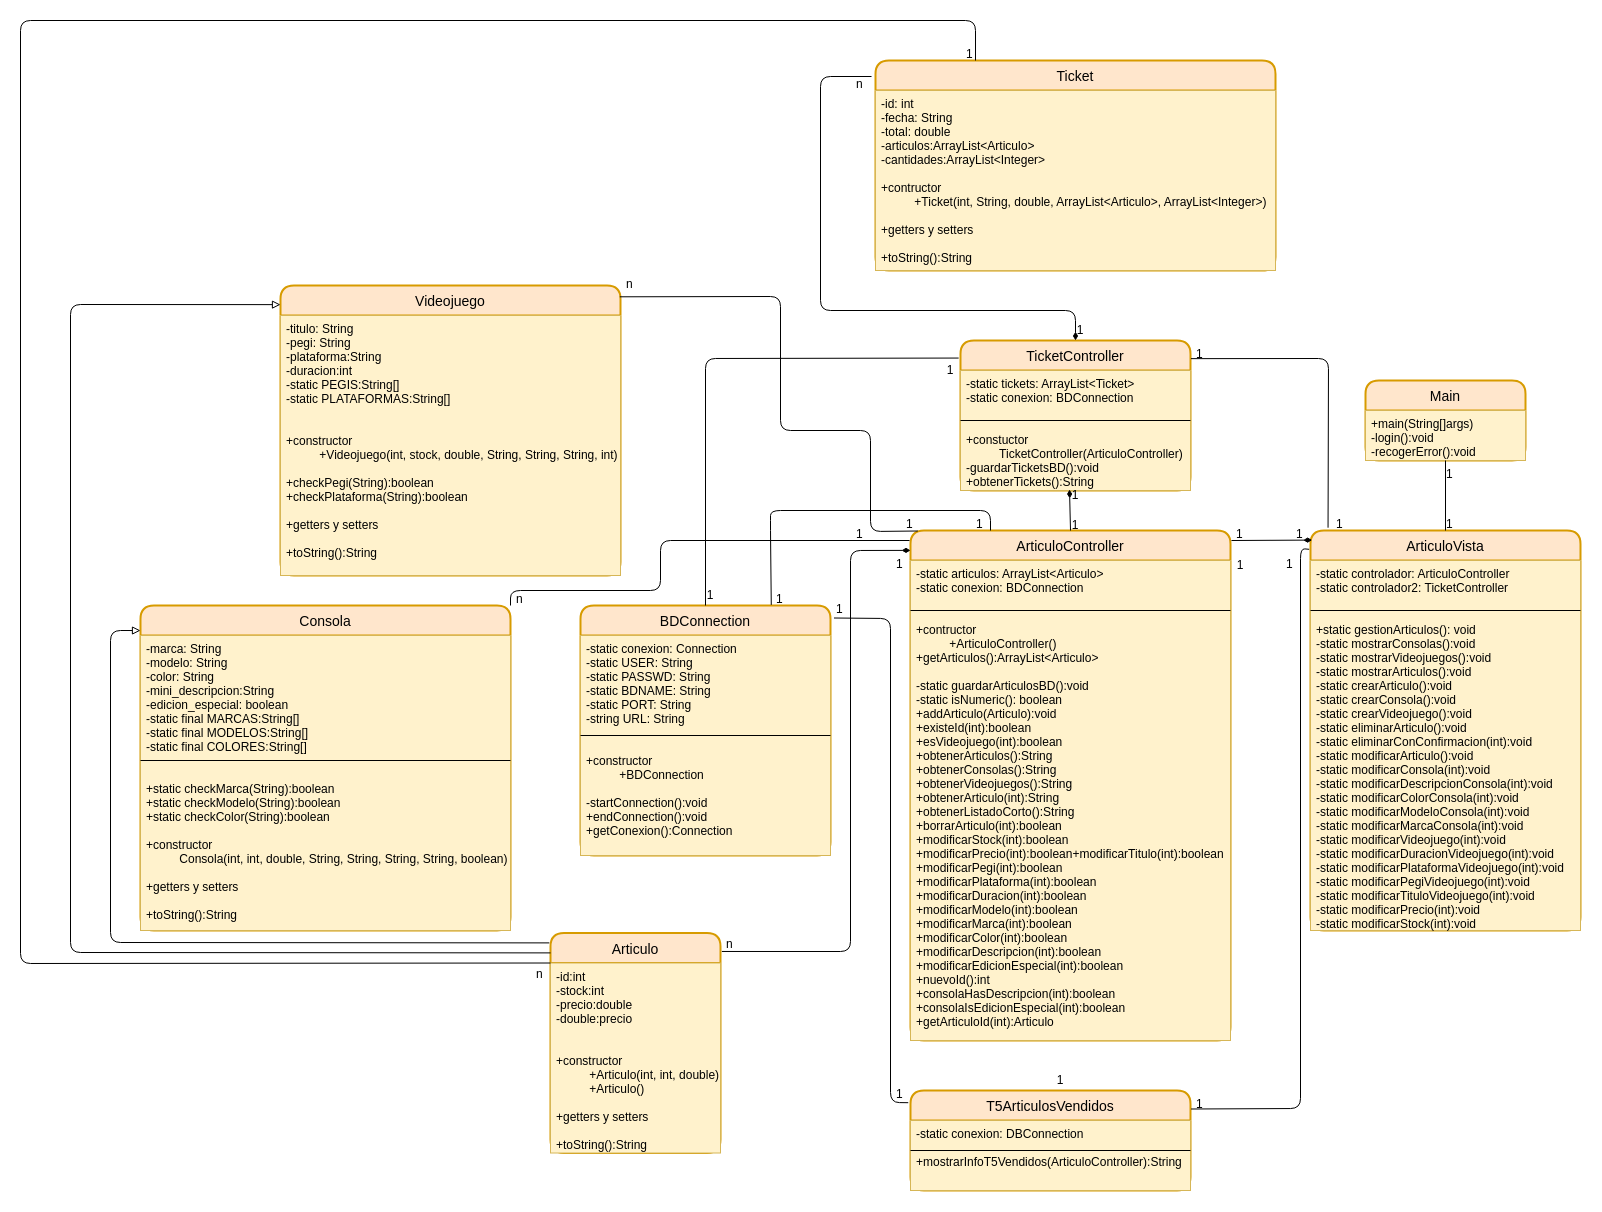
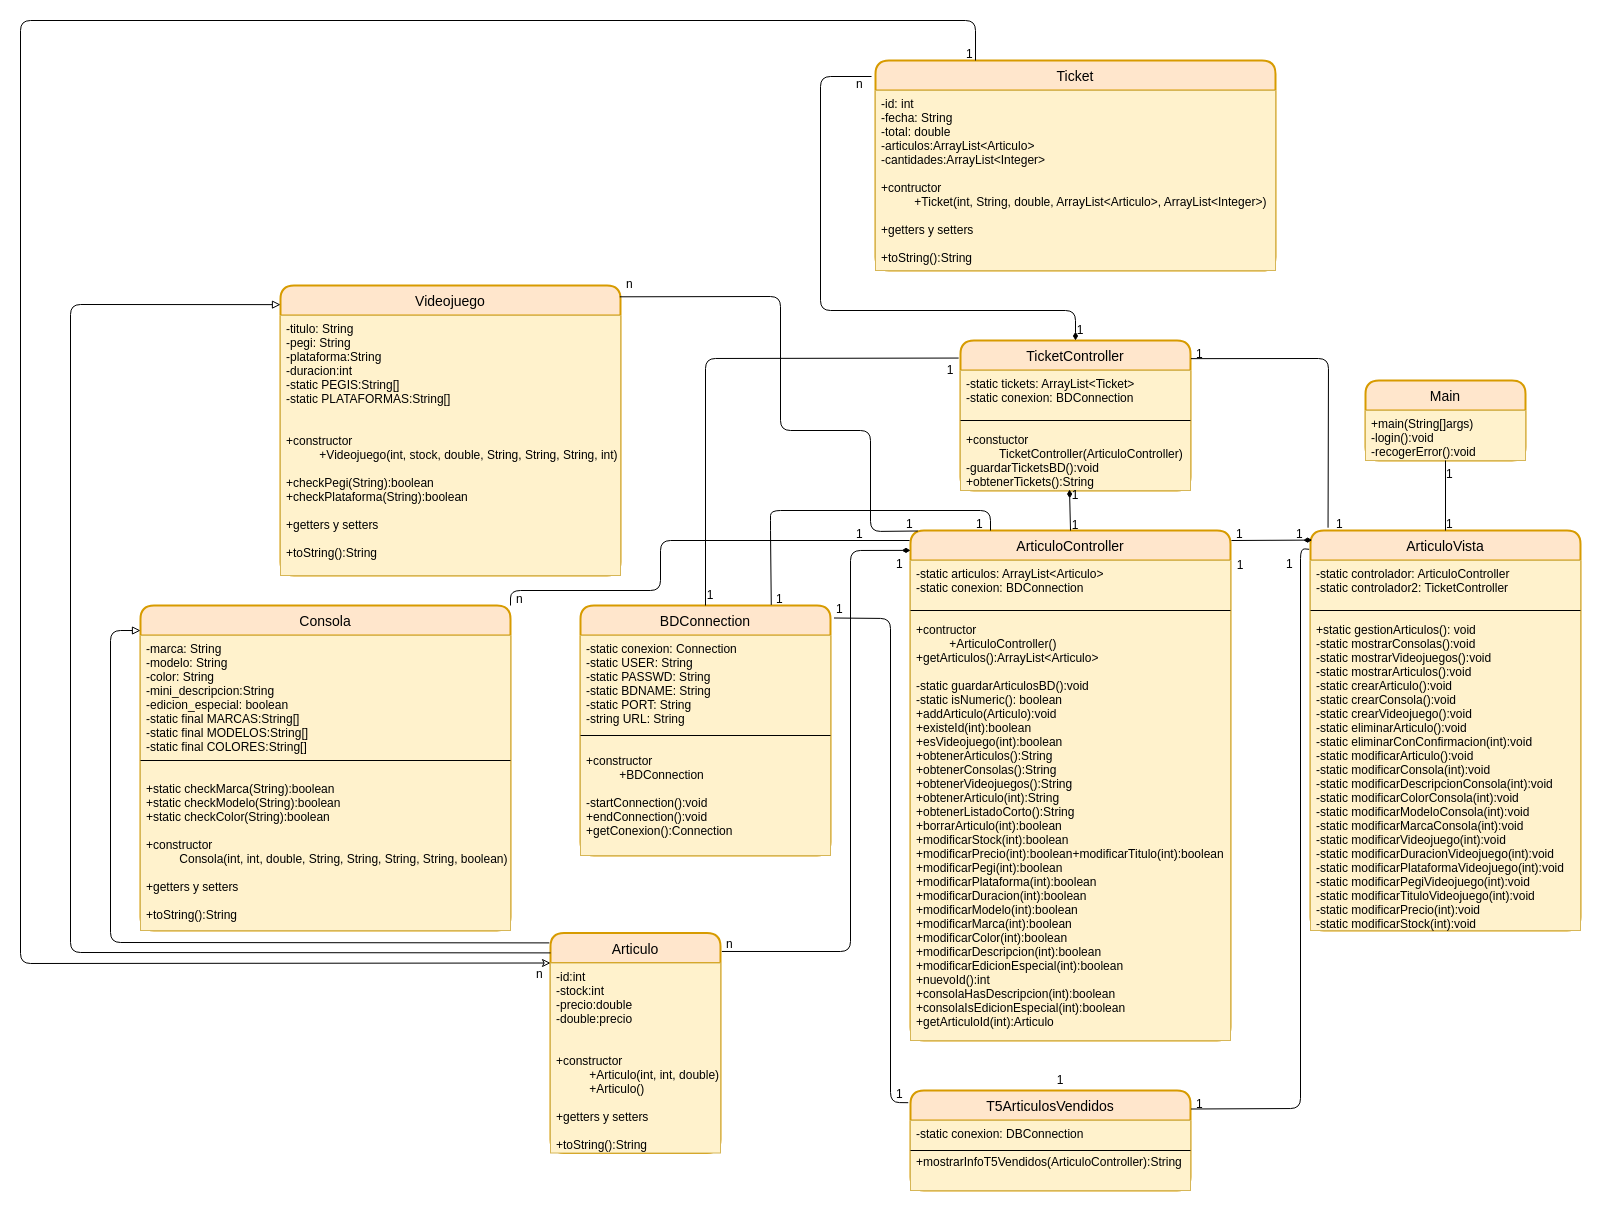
- <mxCell id="72" value="" style="endArrow=none;html=1;strokeColor=#000000;endFill=0;entryX=0;entryY=0;entryDx=0;entryDy=0;exitX=0.25;exitY=0;exitDx=0;exitDy=0;" parent="1" source="24" target="23" edge="1"><mxGeometry width="50" height="50" relative="1" as="geometry"><mxPoint x="400" y="1070" as="sourcePoint" /><mxPoint x="610" y="850" as="targetPoint" /><Array as="points"><mxPoint x="975" y="20" /><mxPoint x="20" y="20" /><mxPoint x="20" y="963" /></Array></mxGeometry></mxCell>
+ <mxCell id="72" value="" style="endArrow=classic;html=1;strokeColor=#000000;endFill=0;entryX=0;entryY=0;entryDx=0;entryDy=0;exitX=0.25;exitY=0;exitDx=0;exitDy=0;" parent="1" source="24" target="23" edge="1"><mxGeometry width="50" height="50" relative="1" as="geometry"><mxPoint x="400" y="1070" as="sourcePoint" /><mxPoint x="610" y="850" as="targetPoint" /><Array as="points"><mxPoint x="975" y="20" /><mxPoint x="20" y="20" /><mxPoint x="20" y="963" /></Array></mxGeometry></mxCell>
